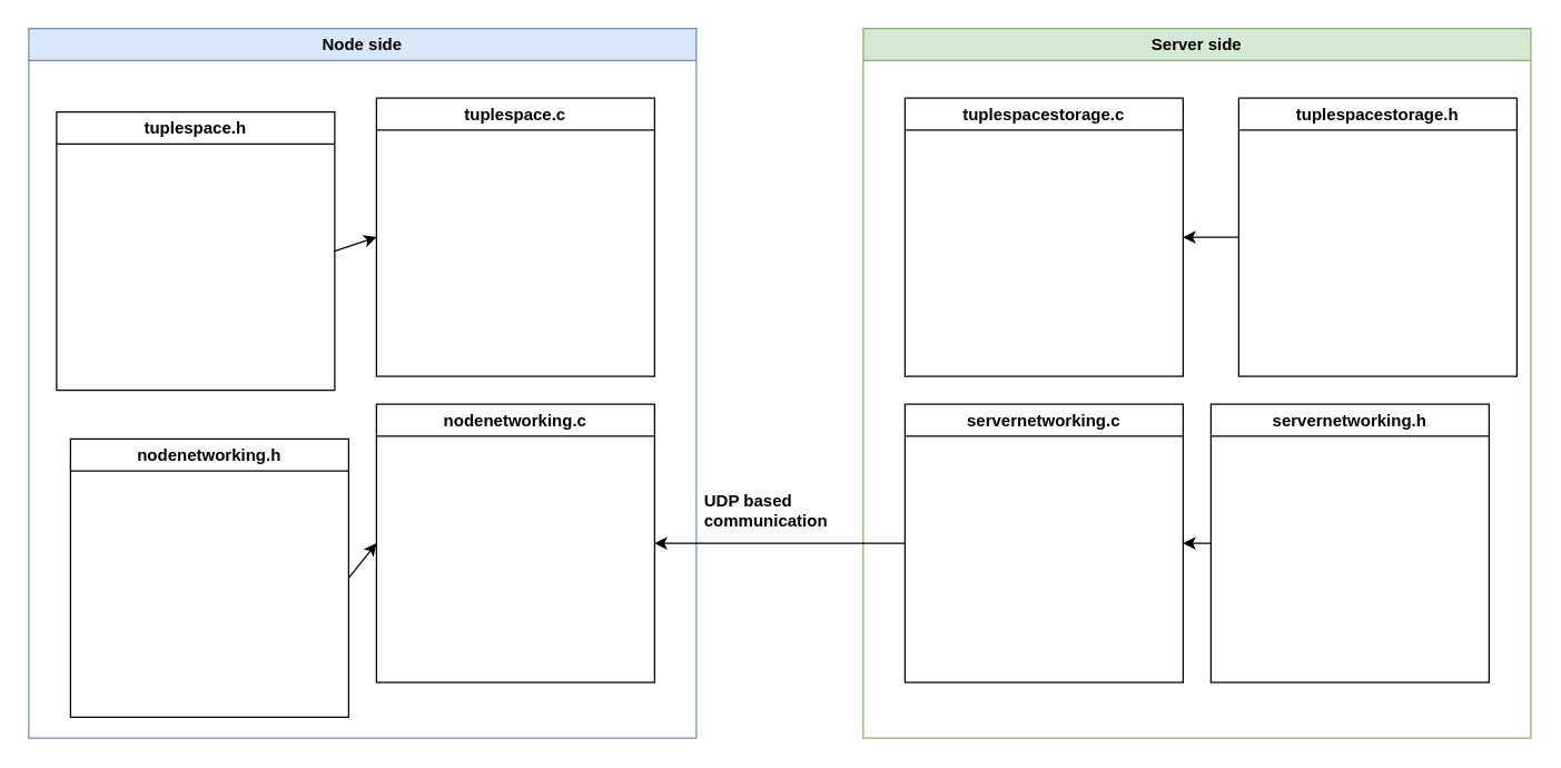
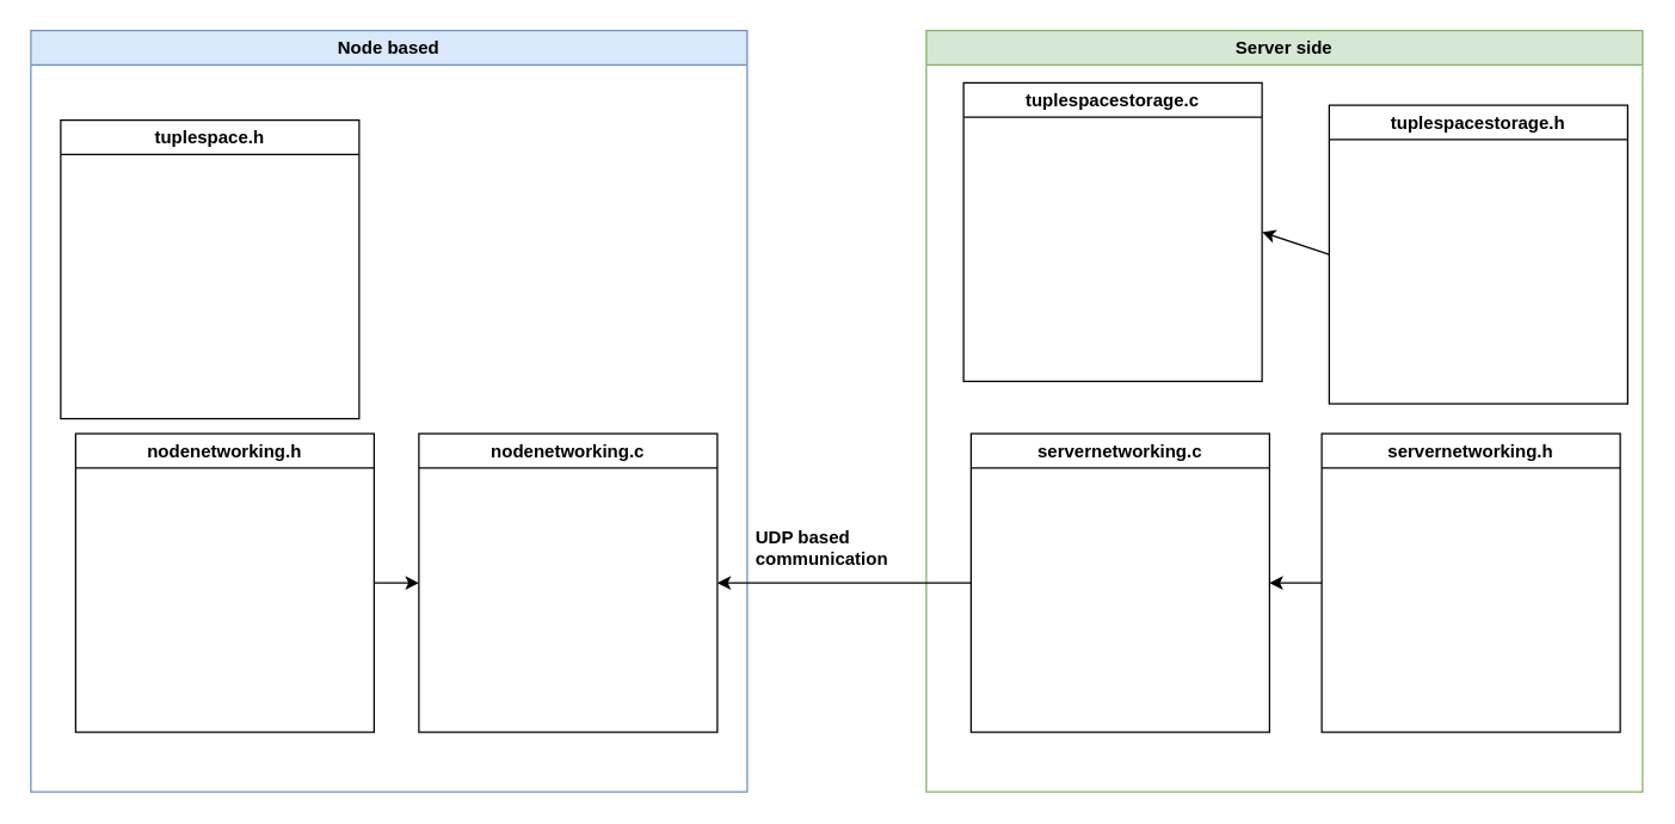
- <mxCell id="6" value="Node side" style="swimlane;whiteSpace=wrap;html=1;fillColor=#dae8fc;strokeColor=#6c8ebf;" vertex="1" parent="1"><mxGeometry x="20" y="20" width="480" height="510" as="geometry"><mxRectangle x="50" y="70" width="90" height="30" as="alternateBounds" /></mxGeometry></mxCell>
+ <mxCell id="6" value="Node based" style="swimlane;whiteSpace=wrap;html=1;fillColor=#dae8fc;strokeColor=#6c8ebf;" vertex="1" parent="1"><mxGeometry x="20" y="20" width="480" height="510" as="geometry"><mxRectangle x="50" y="70" width="90" height="30" as="alternateBounds" /></mxGeometry></mxCell>
- <mxCell id="3" value="&lt;div&gt;tuplespace.c&lt;/div&gt;" style="swimlane;whiteSpace=wrap;html=1;" vertex="1" parent="1"><mxGeometry x="270" y="70" width="200" height="200" as="geometry" /></mxCell>
- <mxCell id="10" value="&lt;div&gt;tuplespacestorage.c&lt;/div&gt;" style="swimlane;whiteSpace=wrap;html=1;" vertex="1" parent="7"><mxGeometry x="30" y="50" width="200" height="200" as="geometry" /></mxCell>
+ <mxCell id="10" value="&lt;div&gt;tuplespacestorage.c&lt;/div&gt;" style="swimlane;whiteSpace=wrap;html=1;" vertex="1" parent="7"><mxGeometry x="25" y="35" width="200" height="200" as="geometry" /></mxCell>
- <mxCell id="15" value="" style="endArrow=classic;html=1;rounded=0;exitX=1;exitY=0.5;exitDx=0;exitDy=0;entryX=0;entryY=0.5;entryDx=0;entryDy=0;" edge="1" parent="1" source="2" target="3"><mxGeometry width="50" height="50" relative="1" as="geometry"><mxPoint x="560" y="310" as="sourcePoint" /><mxPoint x="610" y="260" as="targetPoint" /></mxGeometry></mxCell>
- <mxCell id="5" value="nodenetworking.c" style="swimlane;whiteSpace=wrap;html=1;" vertex="1" parent="1"><mxGeometry x="270" y="290" width="200" height="200" as="geometry" /></mxCell>
+ <mxCell id="5" value="nodenetworking.c" style="swimlane;whiteSpace=wrap;html=1;" vertex="1" parent="1"><mxGeometry x="280" y="290" width="200" height="200" as="geometry" /></mxCell>
- <mxCell id="9" value="servernetworking.h" style="swimlane;whiteSpace=wrap;html=1;" vertex="1" parent="7"><mxGeometry x="250" y="270" width="200" height="200" as="geometry" /></mxCell>
+ <mxCell id="9" value="servernetworking.h" style="swimlane;whiteSpace=wrap;html=1;" vertex="1" parent="7"><mxGeometry x="265" y="270" width="200" height="200" as="geometry" /></mxCell>
- <mxCell id="4" value="nodenetworking.h" style="swimlane;whiteSpace=wrap;html=1;" vertex="1" parent="1"><mxGeometry x="50" y="315" width="200" height="200" as="geometry" /></mxCell>
+ <mxCell id="4" value="nodenetworking.h" style="swimlane;whiteSpace=wrap;html=1;" vertex="1" parent="1"><mxGeometry x="50" y="290" width="200" height="200" as="geometry" /></mxCell>
